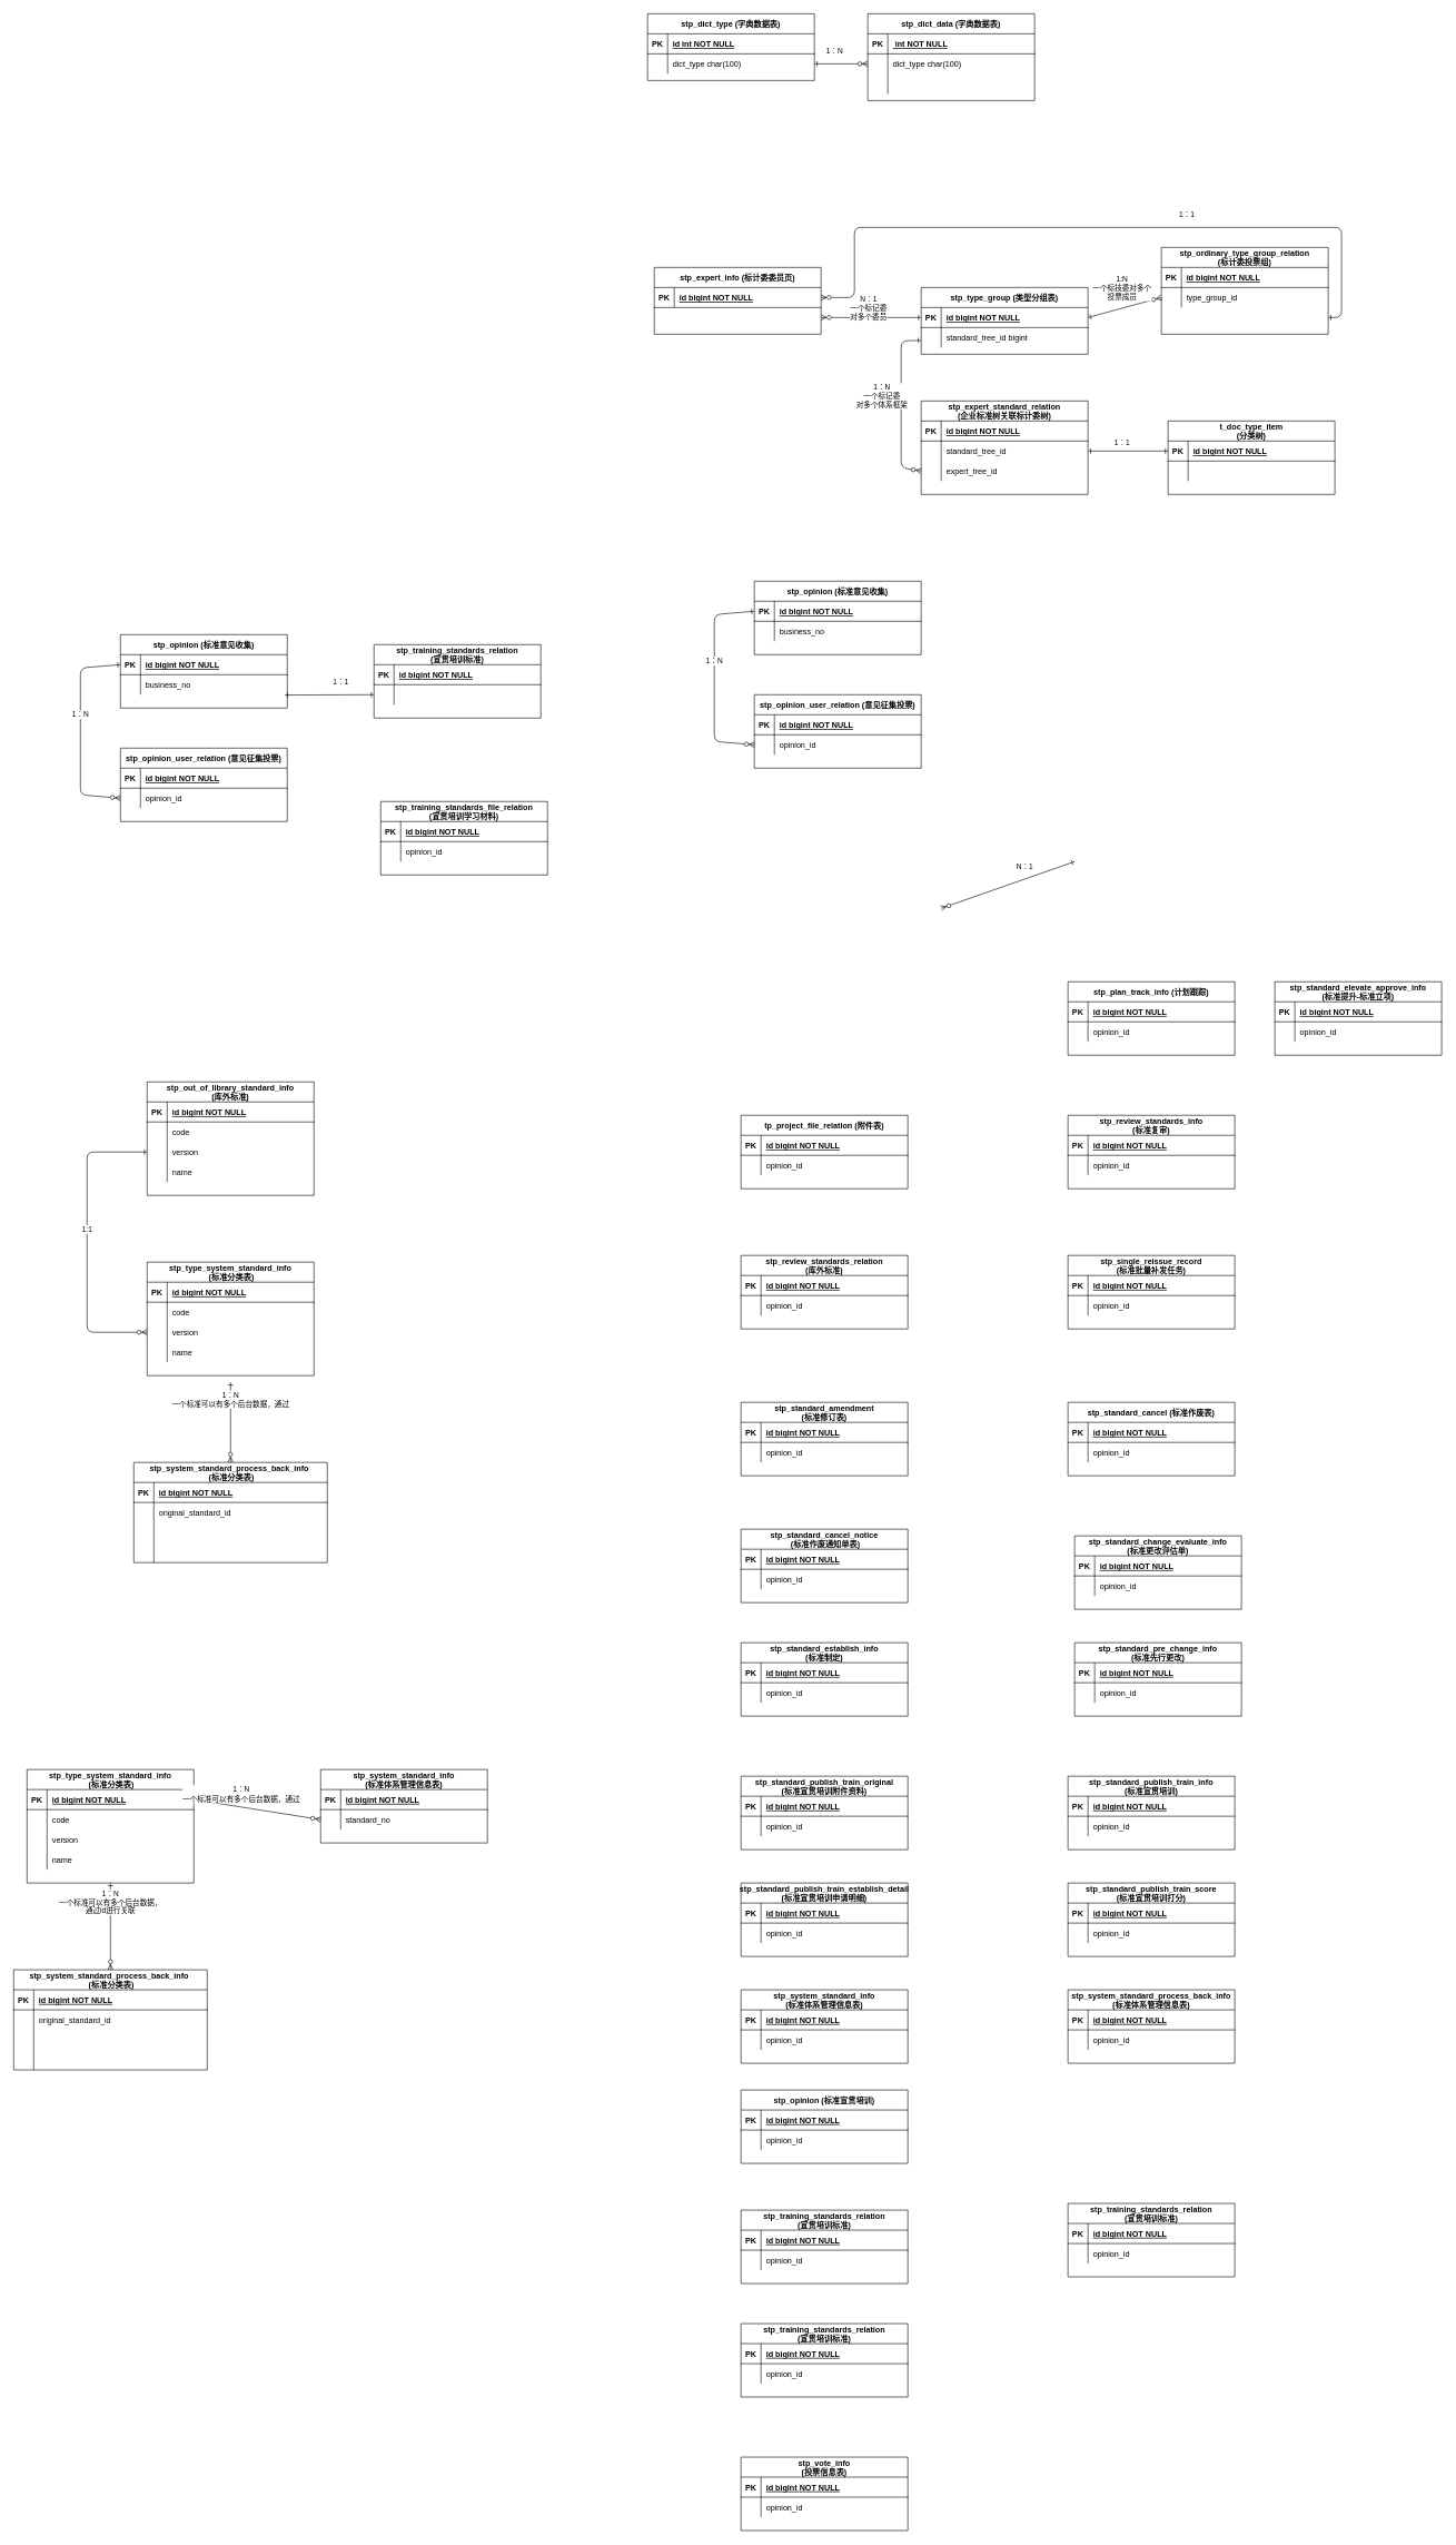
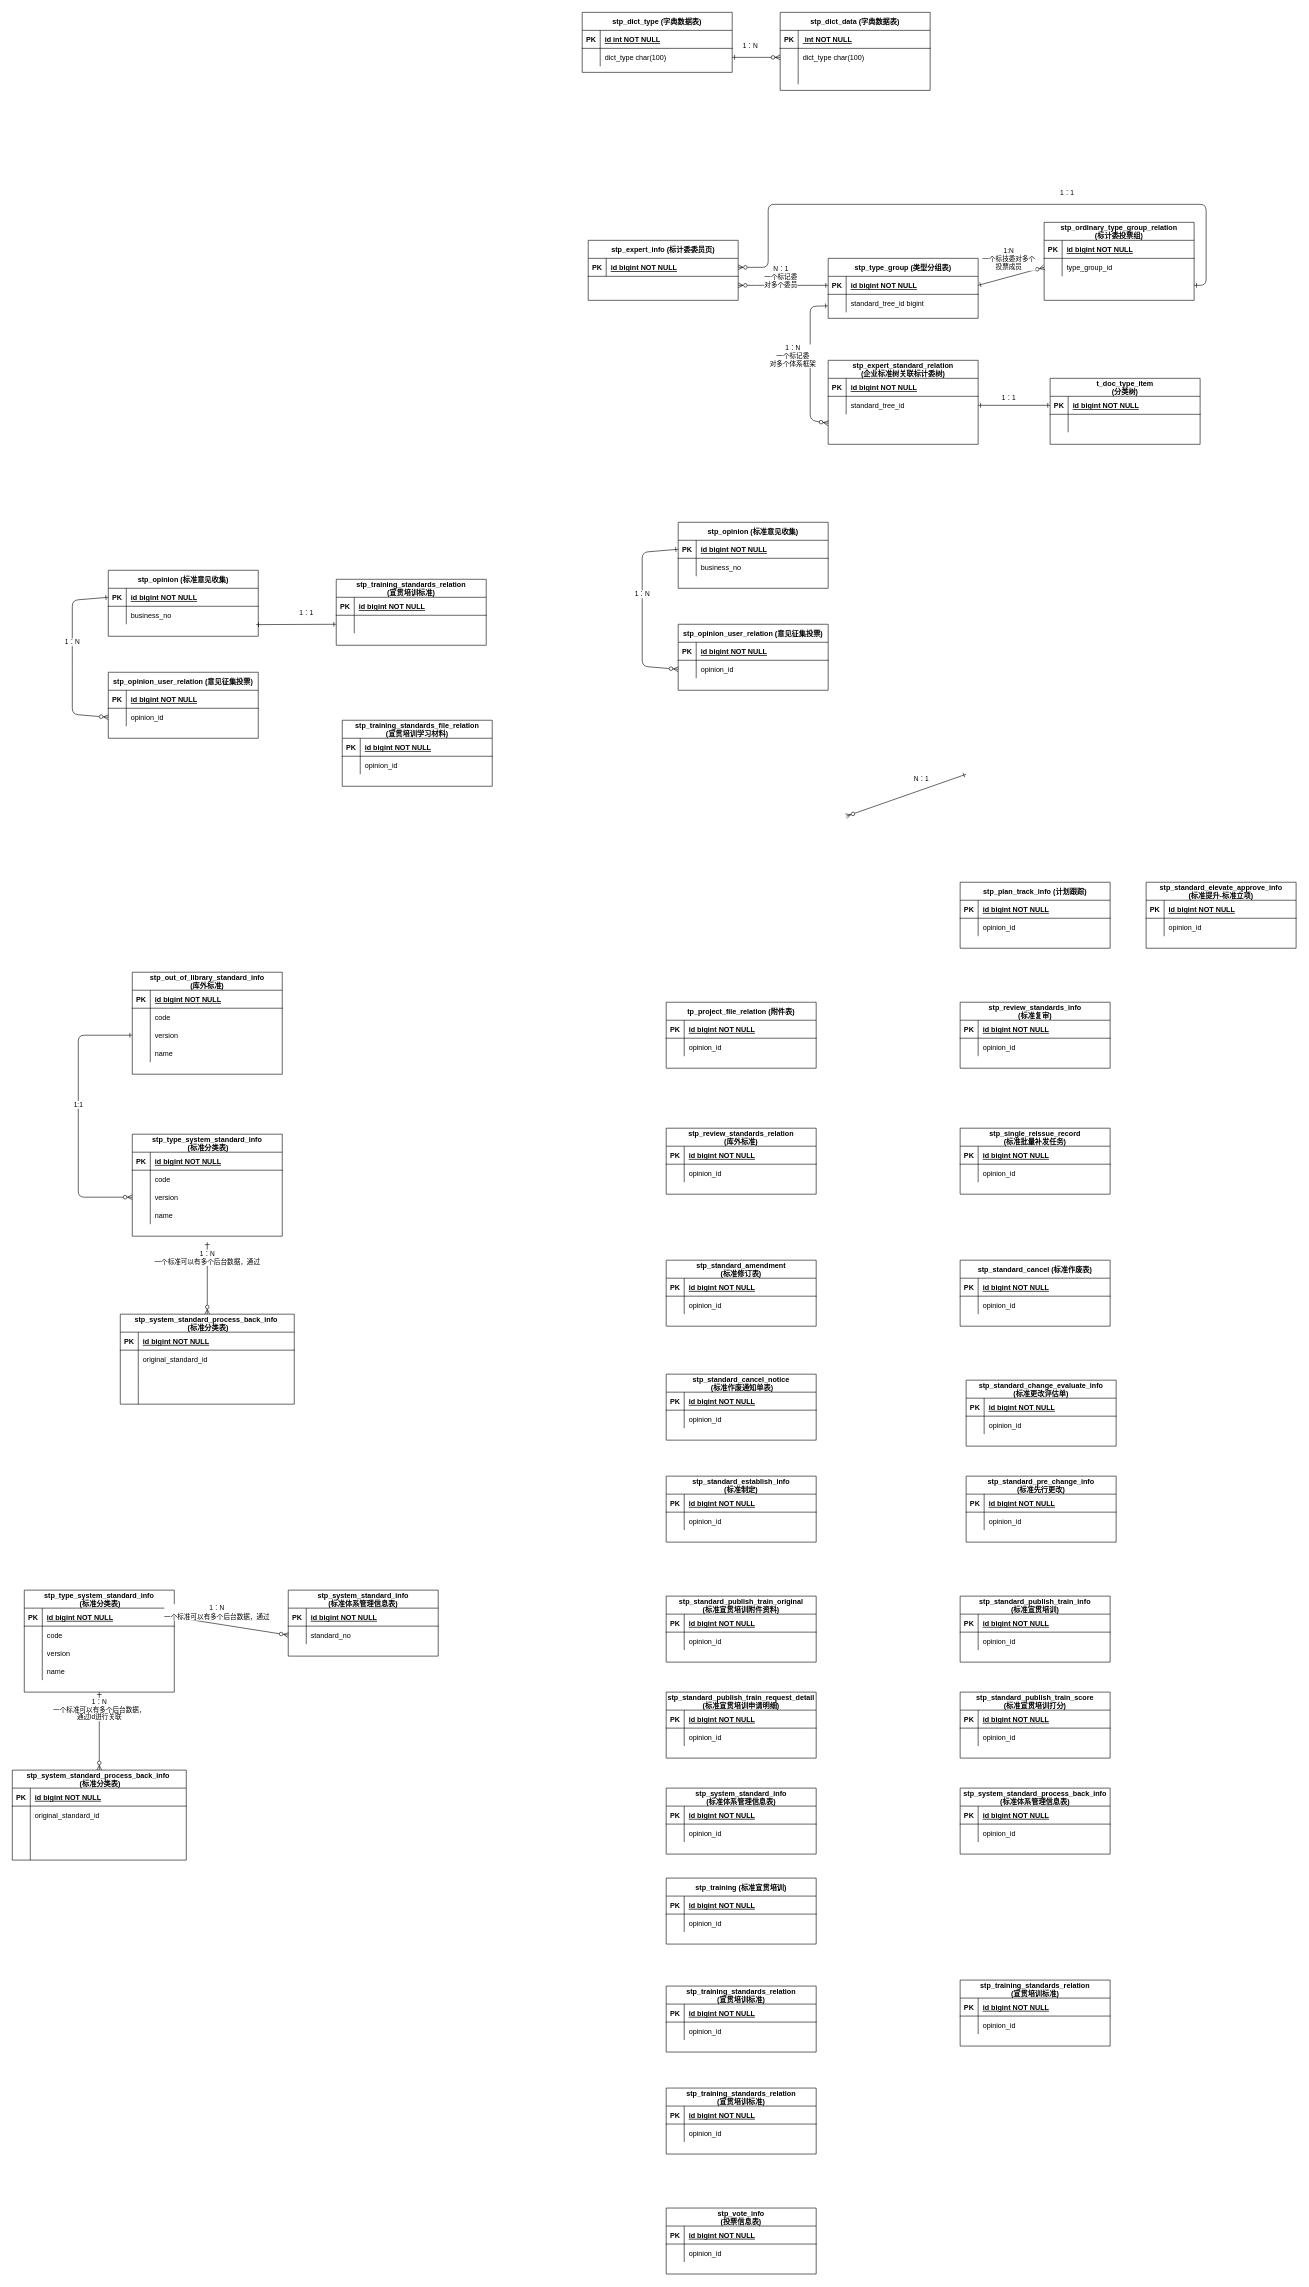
- <mxCell id="45" value="expert_tree_id" style="shape=partialRectangle;overflow=hidden;connectable=0;fillColor=none;top=0;left=0;bottom=0;right=0;align=left;spacingLeft=6;" vertex="1" parent="43"><mxGeometry x="30" width="220" height="30" as="geometry"><mxRectangle width="220" height="30" as="alternateBounds" /></mxGeometry></mxCell>
- <mxCell id="199" value="stp_standard_publish_train_establish_detail&#10;(标准宣贯培训申请明细)" style="shape=table;startSize=30;container=1;collapsible=1;childLayout=tableLayout;fixedRows=1;rowLines=0;fontStyle=1;align=center;resizeLast=1;" vertex="1" parent="1"><mxGeometry x="1110" y="2820" width="250" height="110" as="geometry" /></mxCell>
+ <mxCell id="199" value="stp_standard_publish_train_request_detail&#10;(标准宣贯培训申请明细)" style="shape=table;startSize=30;container=1;collapsible=1;childLayout=tableLayout;fixedRows=1;rowLines=0;fontStyle=1;align=center;resizeLast=1;" vertex="1" parent="1"><mxGeometry x="1110" y="2820" width="250" height="110" as="geometry" /></mxCell>
- <mxCell id="227" value="stp_opinion (标准宣贯培训)" style="shape=table;startSize=30;container=1;collapsible=1;childLayout=tableLayout;fixedRows=1;rowLines=0;fontStyle=1;align=center;resizeLast=1;" vertex="1" parent="1"><mxGeometry x="1110" y="3130" width="250" height="110" as="geometry" /></mxCell>
+ <mxCell id="227" value="stp_training (标准宣贯培训)" style="shape=table;startSize=30;container=1;collapsible=1;childLayout=tableLayout;fixedRows=1;rowLines=0;fontStyle=1;align=center;resizeLast=1;" vertex="1" parent="1"><mxGeometry x="1110" y="3130" width="250" height="110" as="geometry" /></mxCell>
